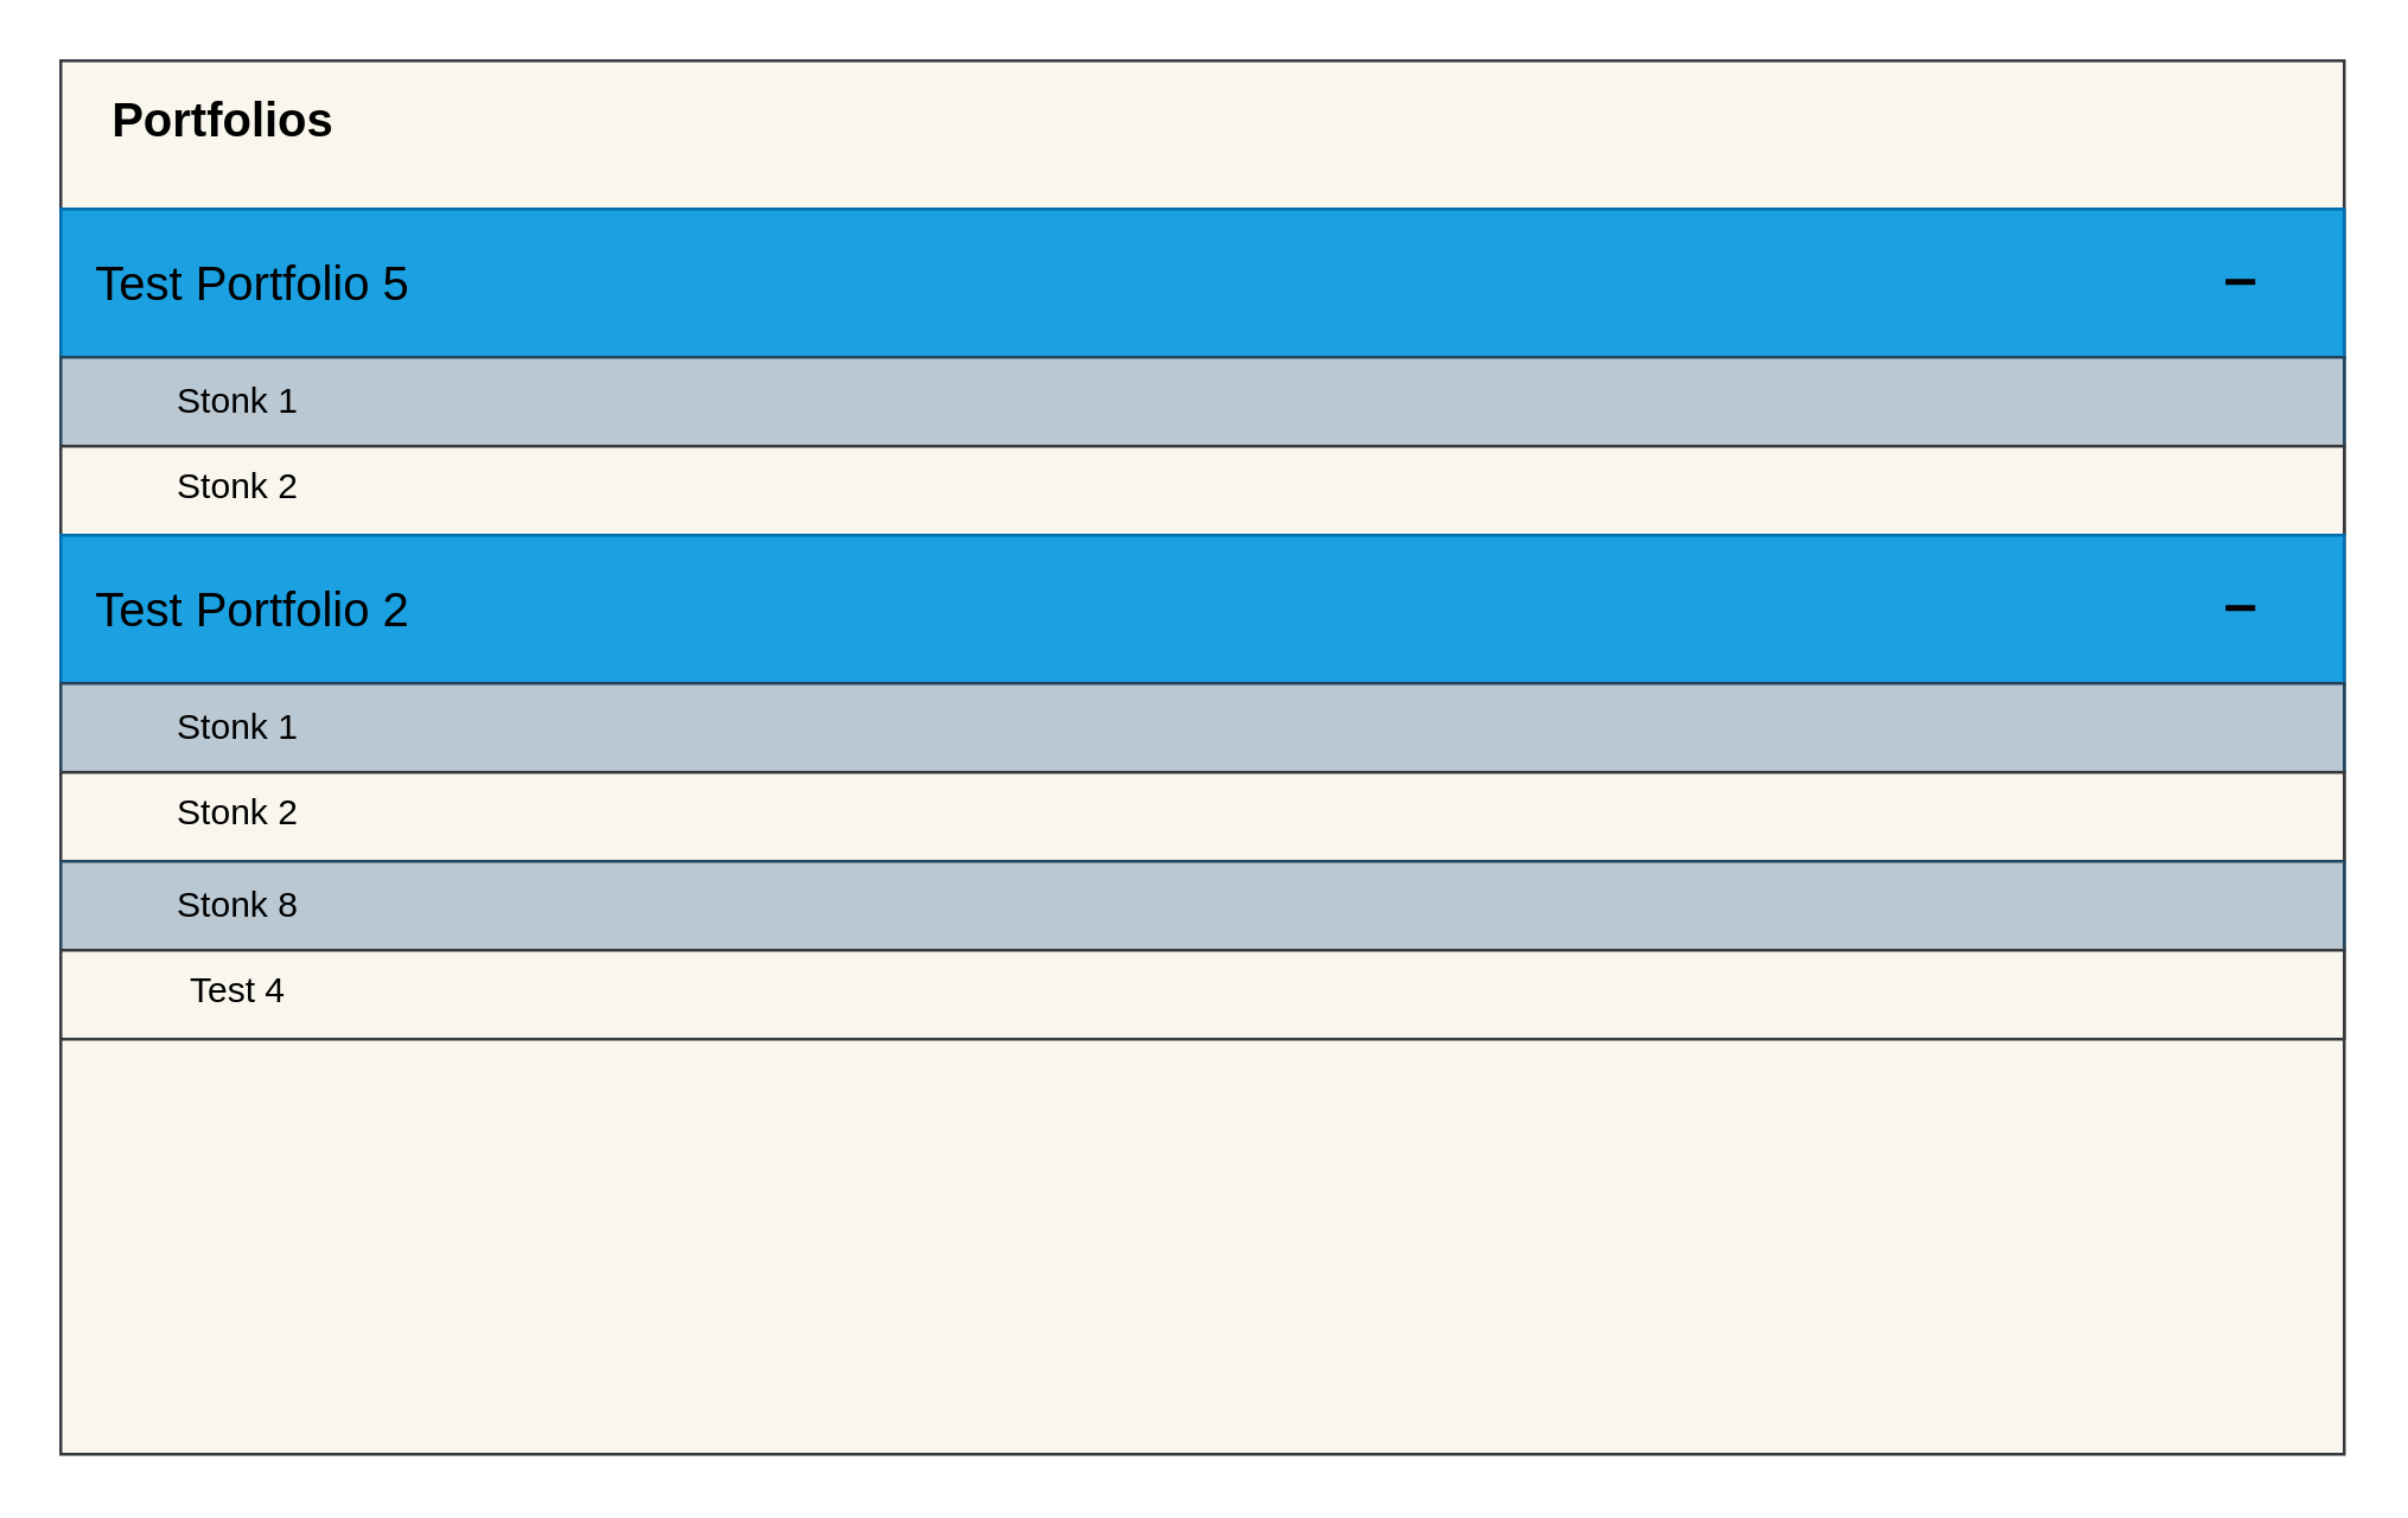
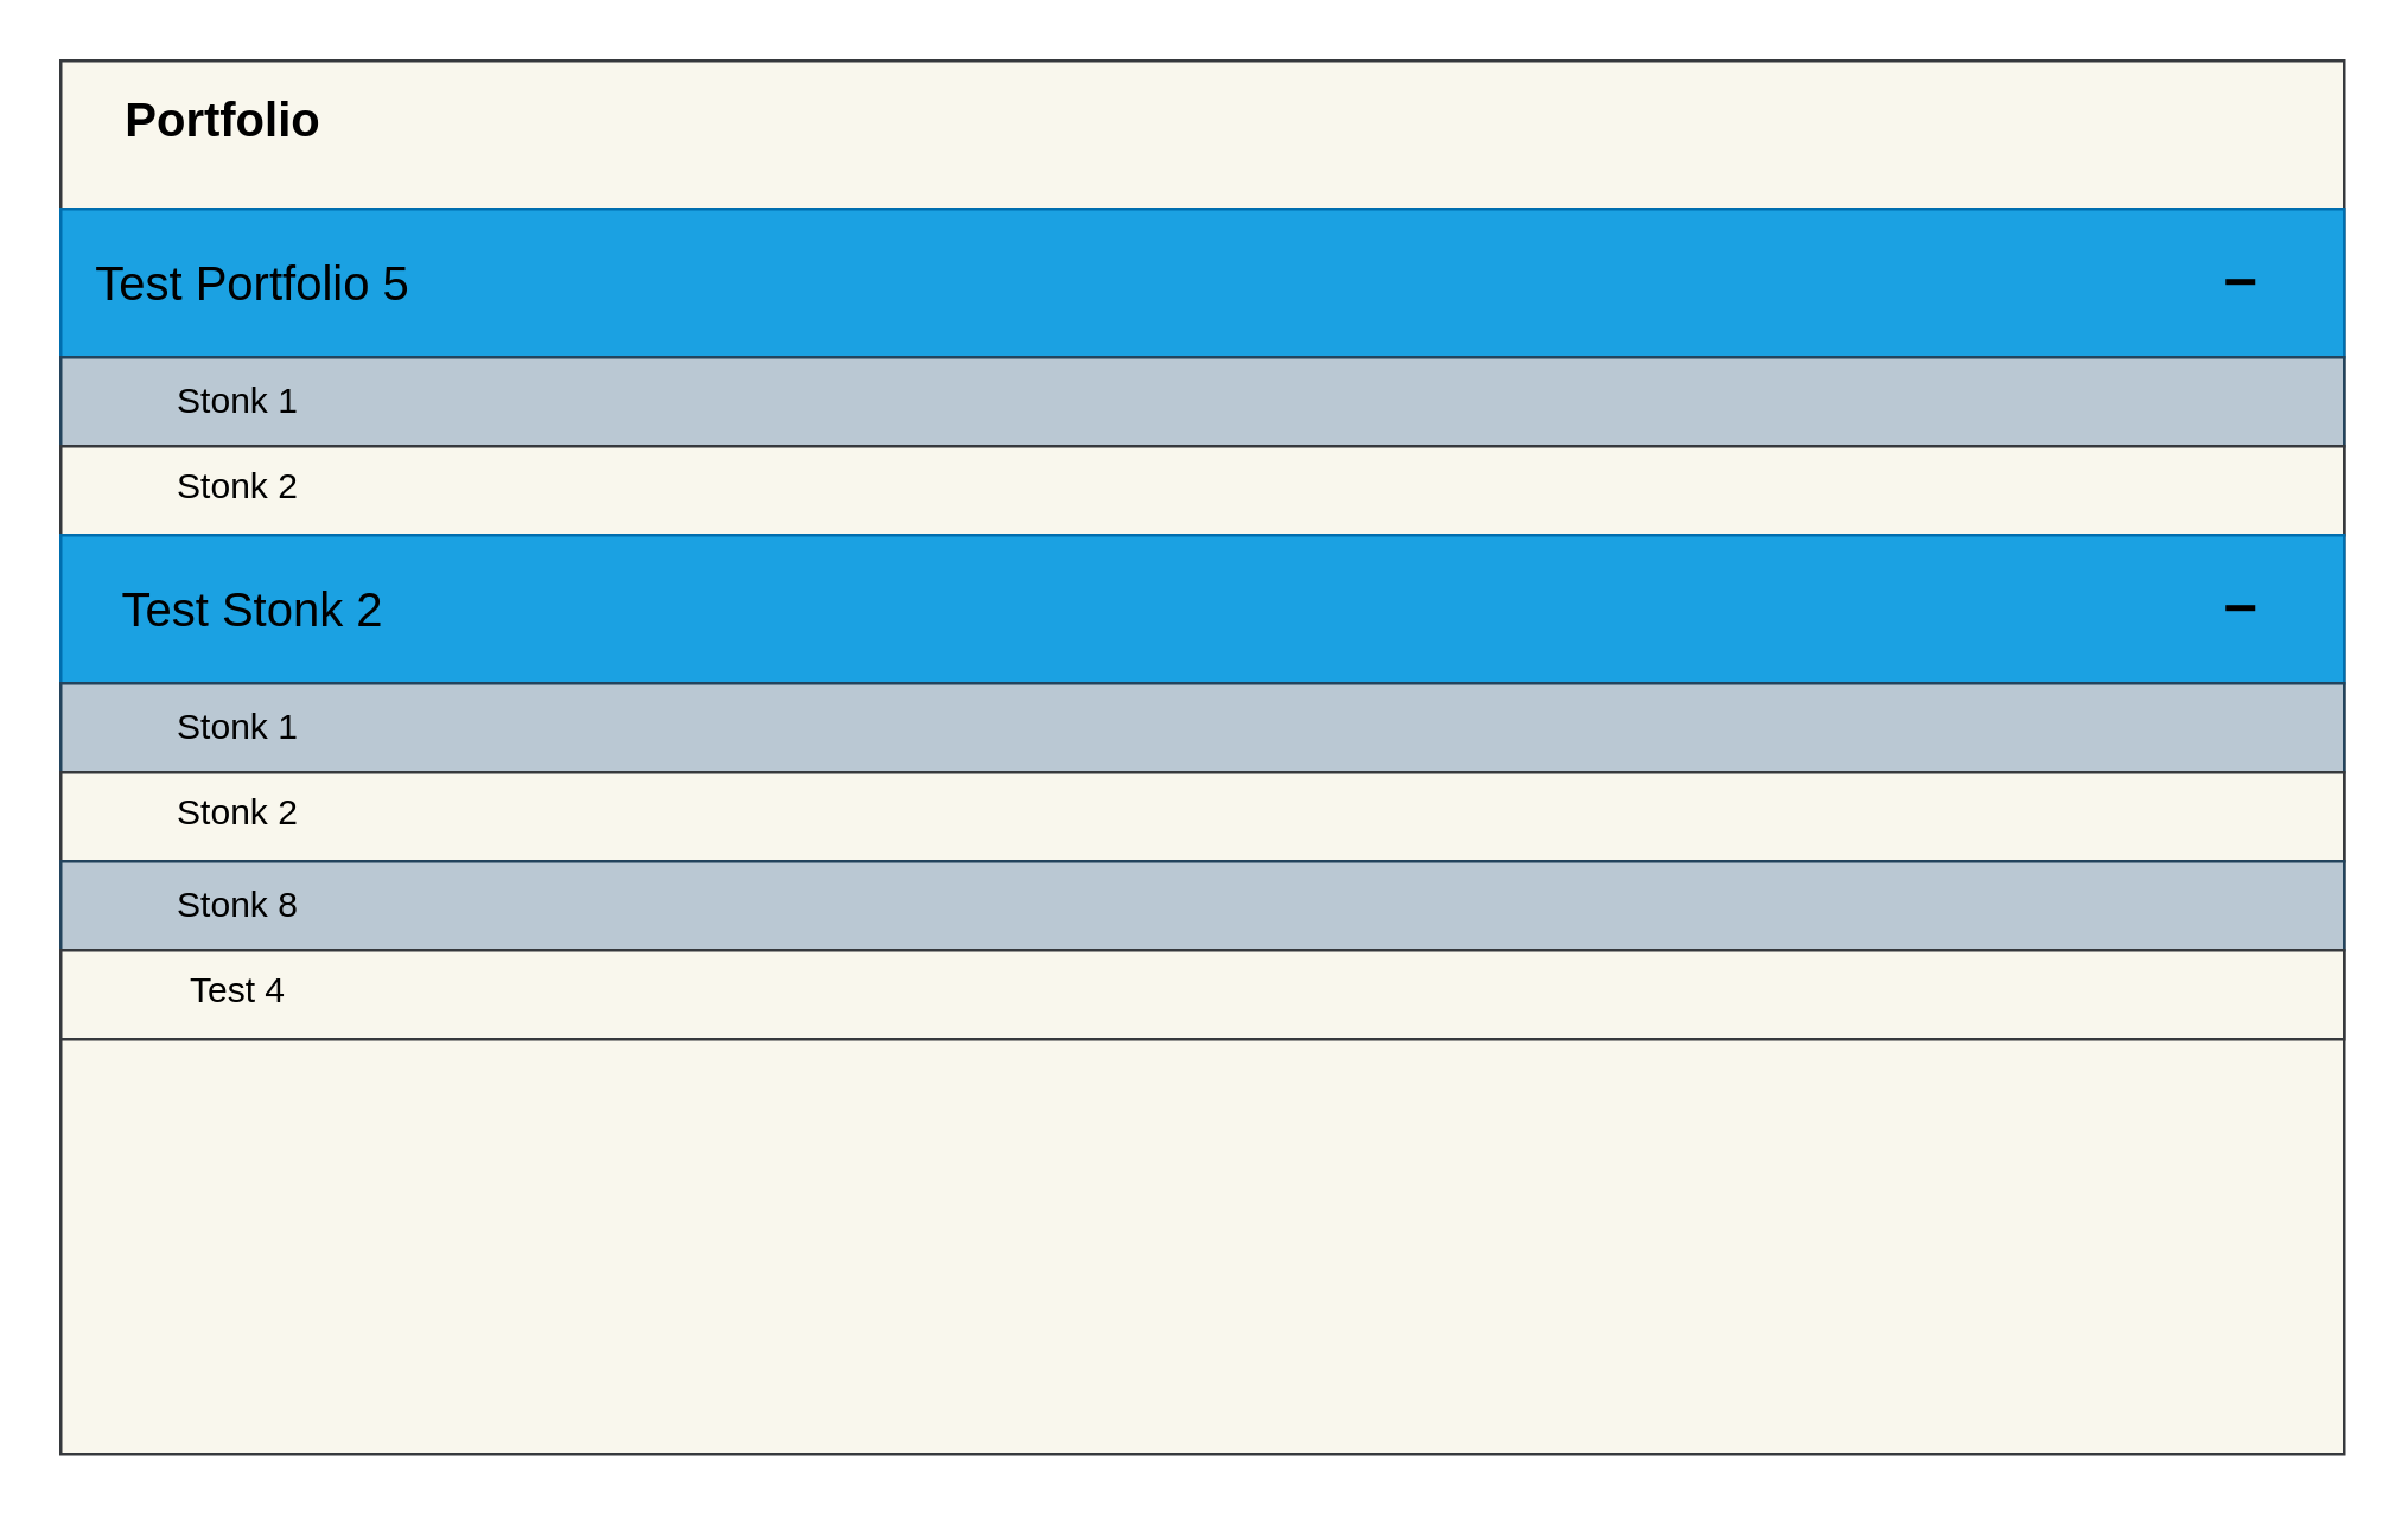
- <mxCell id="3" value="Portfolios" style="text;html=1;strokeColor=none;fillColor=none;align=center;verticalAlign=middle;whiteSpace=wrap;rounded=0;fontSize=16;fontStyle=1;fontColor=#000000;" vertex="1" parent="1"><mxGeometry x="30" y="30" width="90" height="20" as="geometry" /></mxCell>
+ <mxCell id="3" value="Portfolio" style="text;html=1;strokeColor=none;fillColor=none;align=center;verticalAlign=middle;whiteSpace=wrap;rounded=0;fontSize=16;fontStyle=1;fontColor=#000000;" vertex="1" parent="1"><mxGeometry x="30" y="30" width="90" height="20" as="geometry" /></mxCell>
- <mxCell id="13" value="Test Portfolio 2" style="text;html=1;strokeColor=none;fillColor=none;align=center;verticalAlign=middle;whiteSpace=wrap;rounded=0;fontSize=16;" vertex="1" parent="1"><mxGeometry x="30" y="195" width="110" height="20" as="geometry" /></mxCell>
+ <mxCell id="13" value="Test Stonk 2" style="text;html=1;strokeColor=none;fillColor=none;align=center;verticalAlign=middle;whiteSpace=wrap;rounded=0;fontSize=16;" vertex="1" parent="1"><mxGeometry x="30" y="195" width="110" height="20" as="geometry" /></mxCell>
